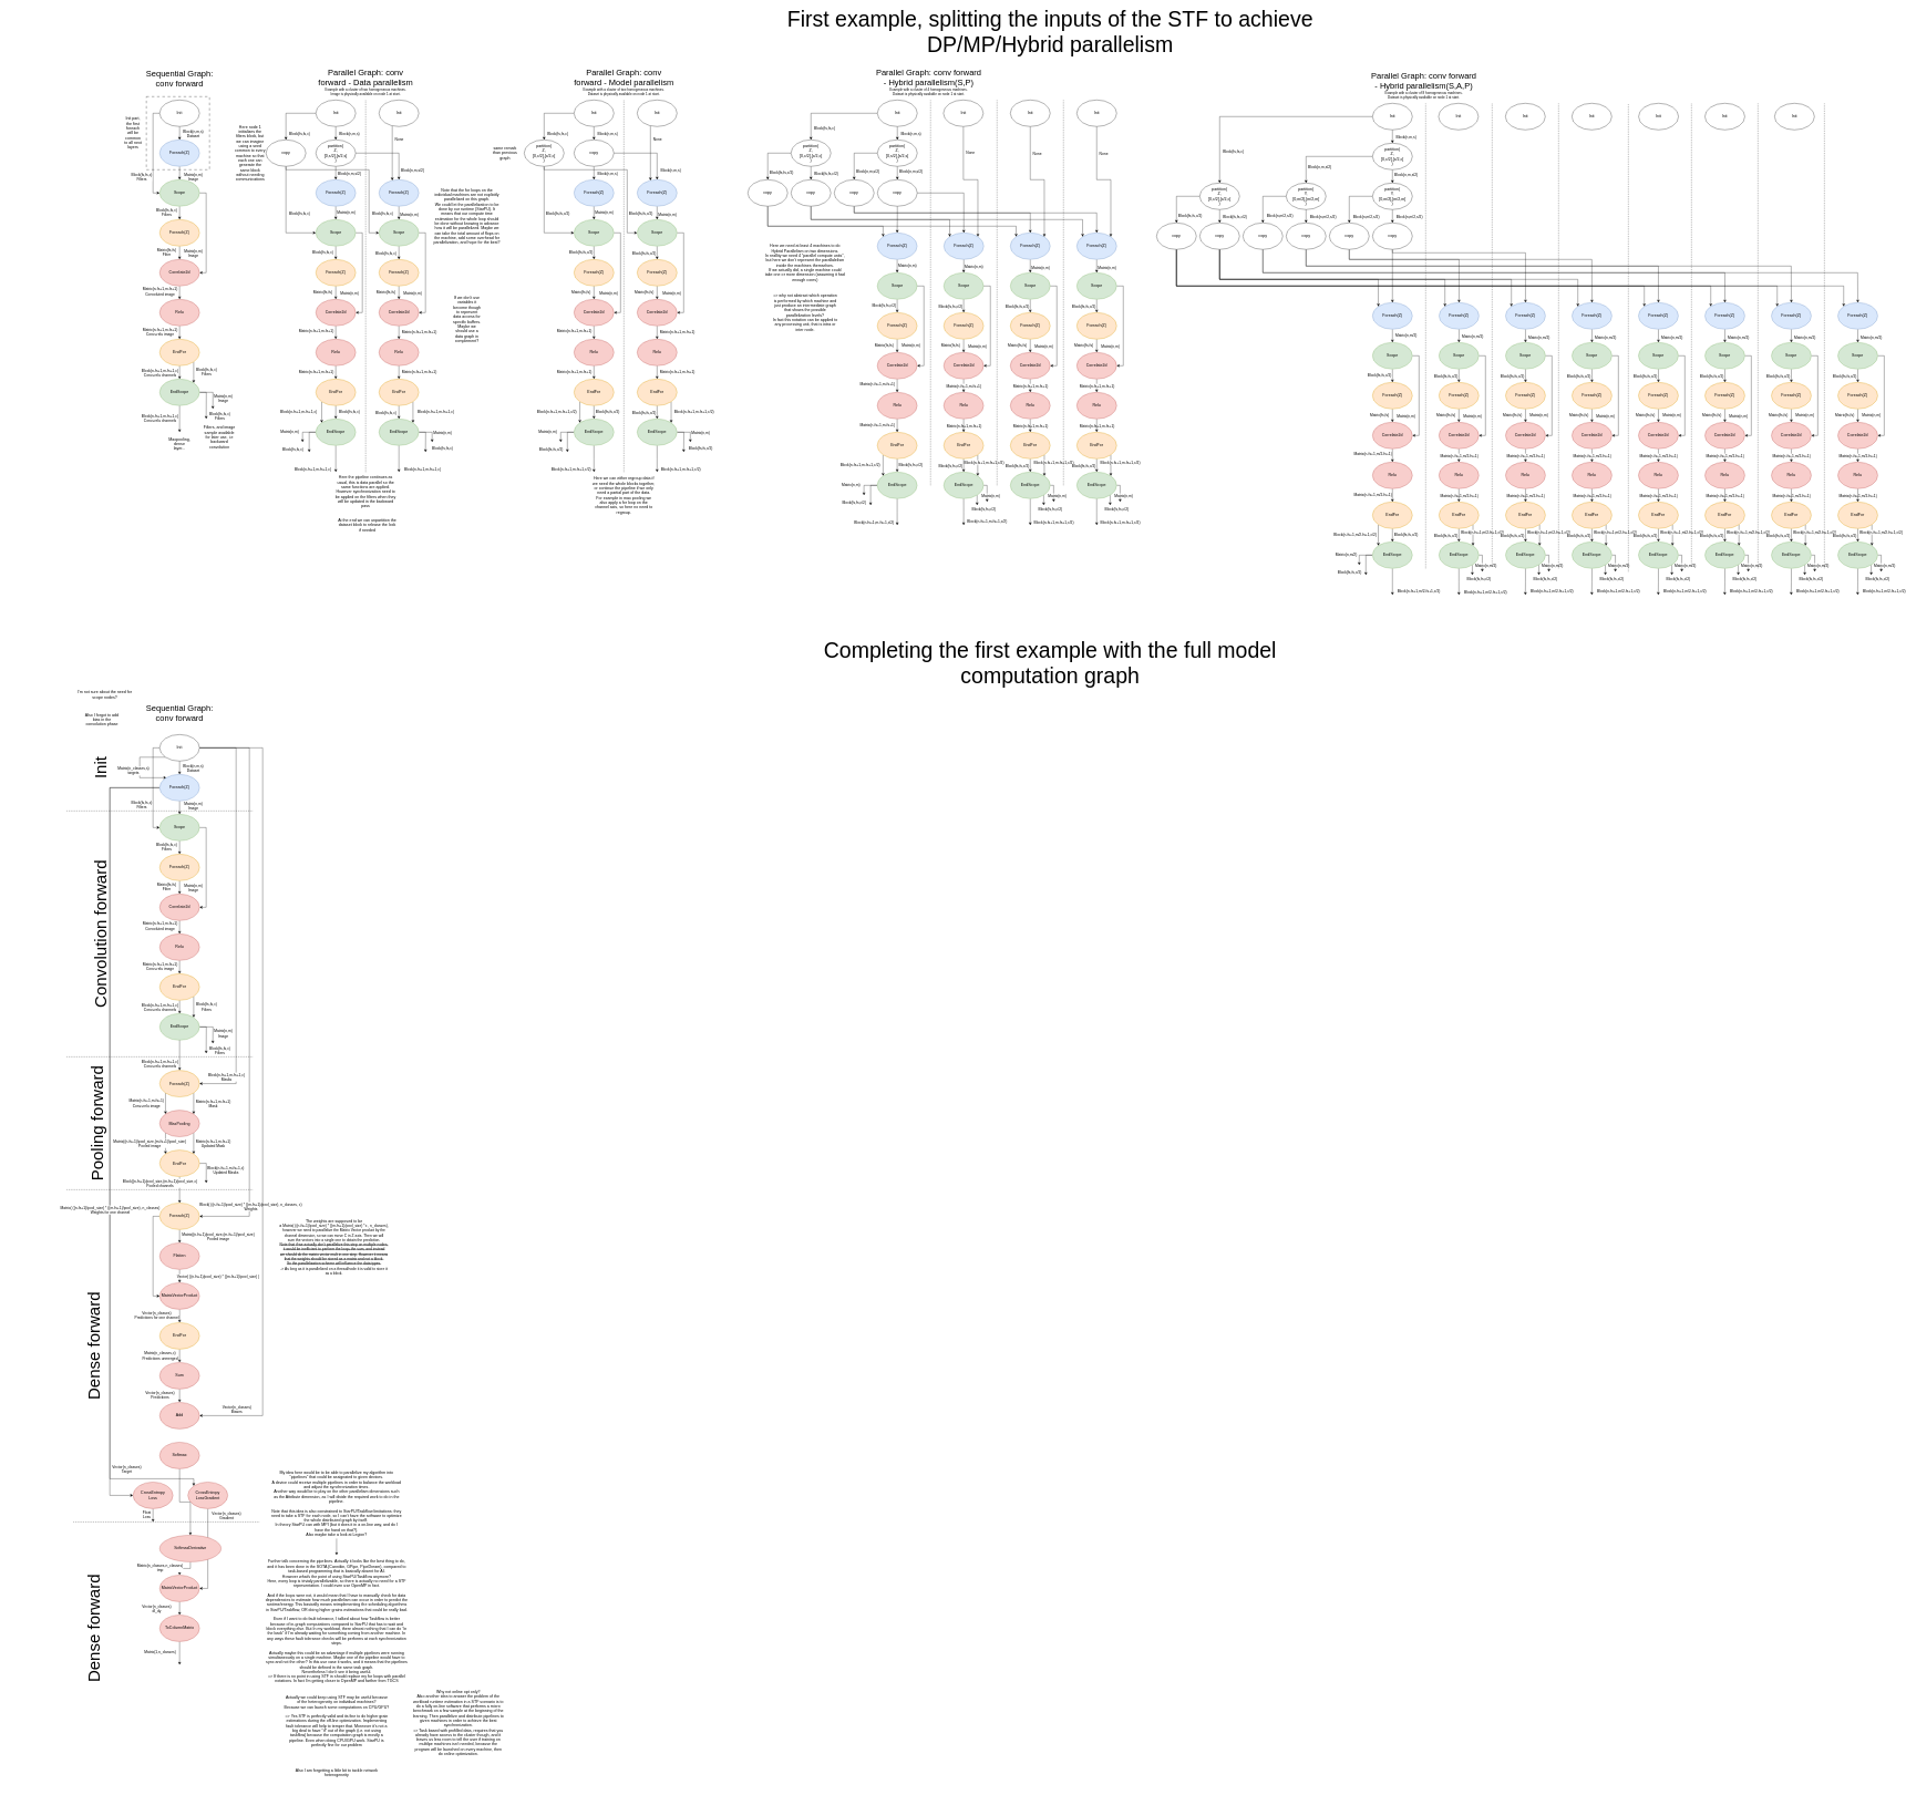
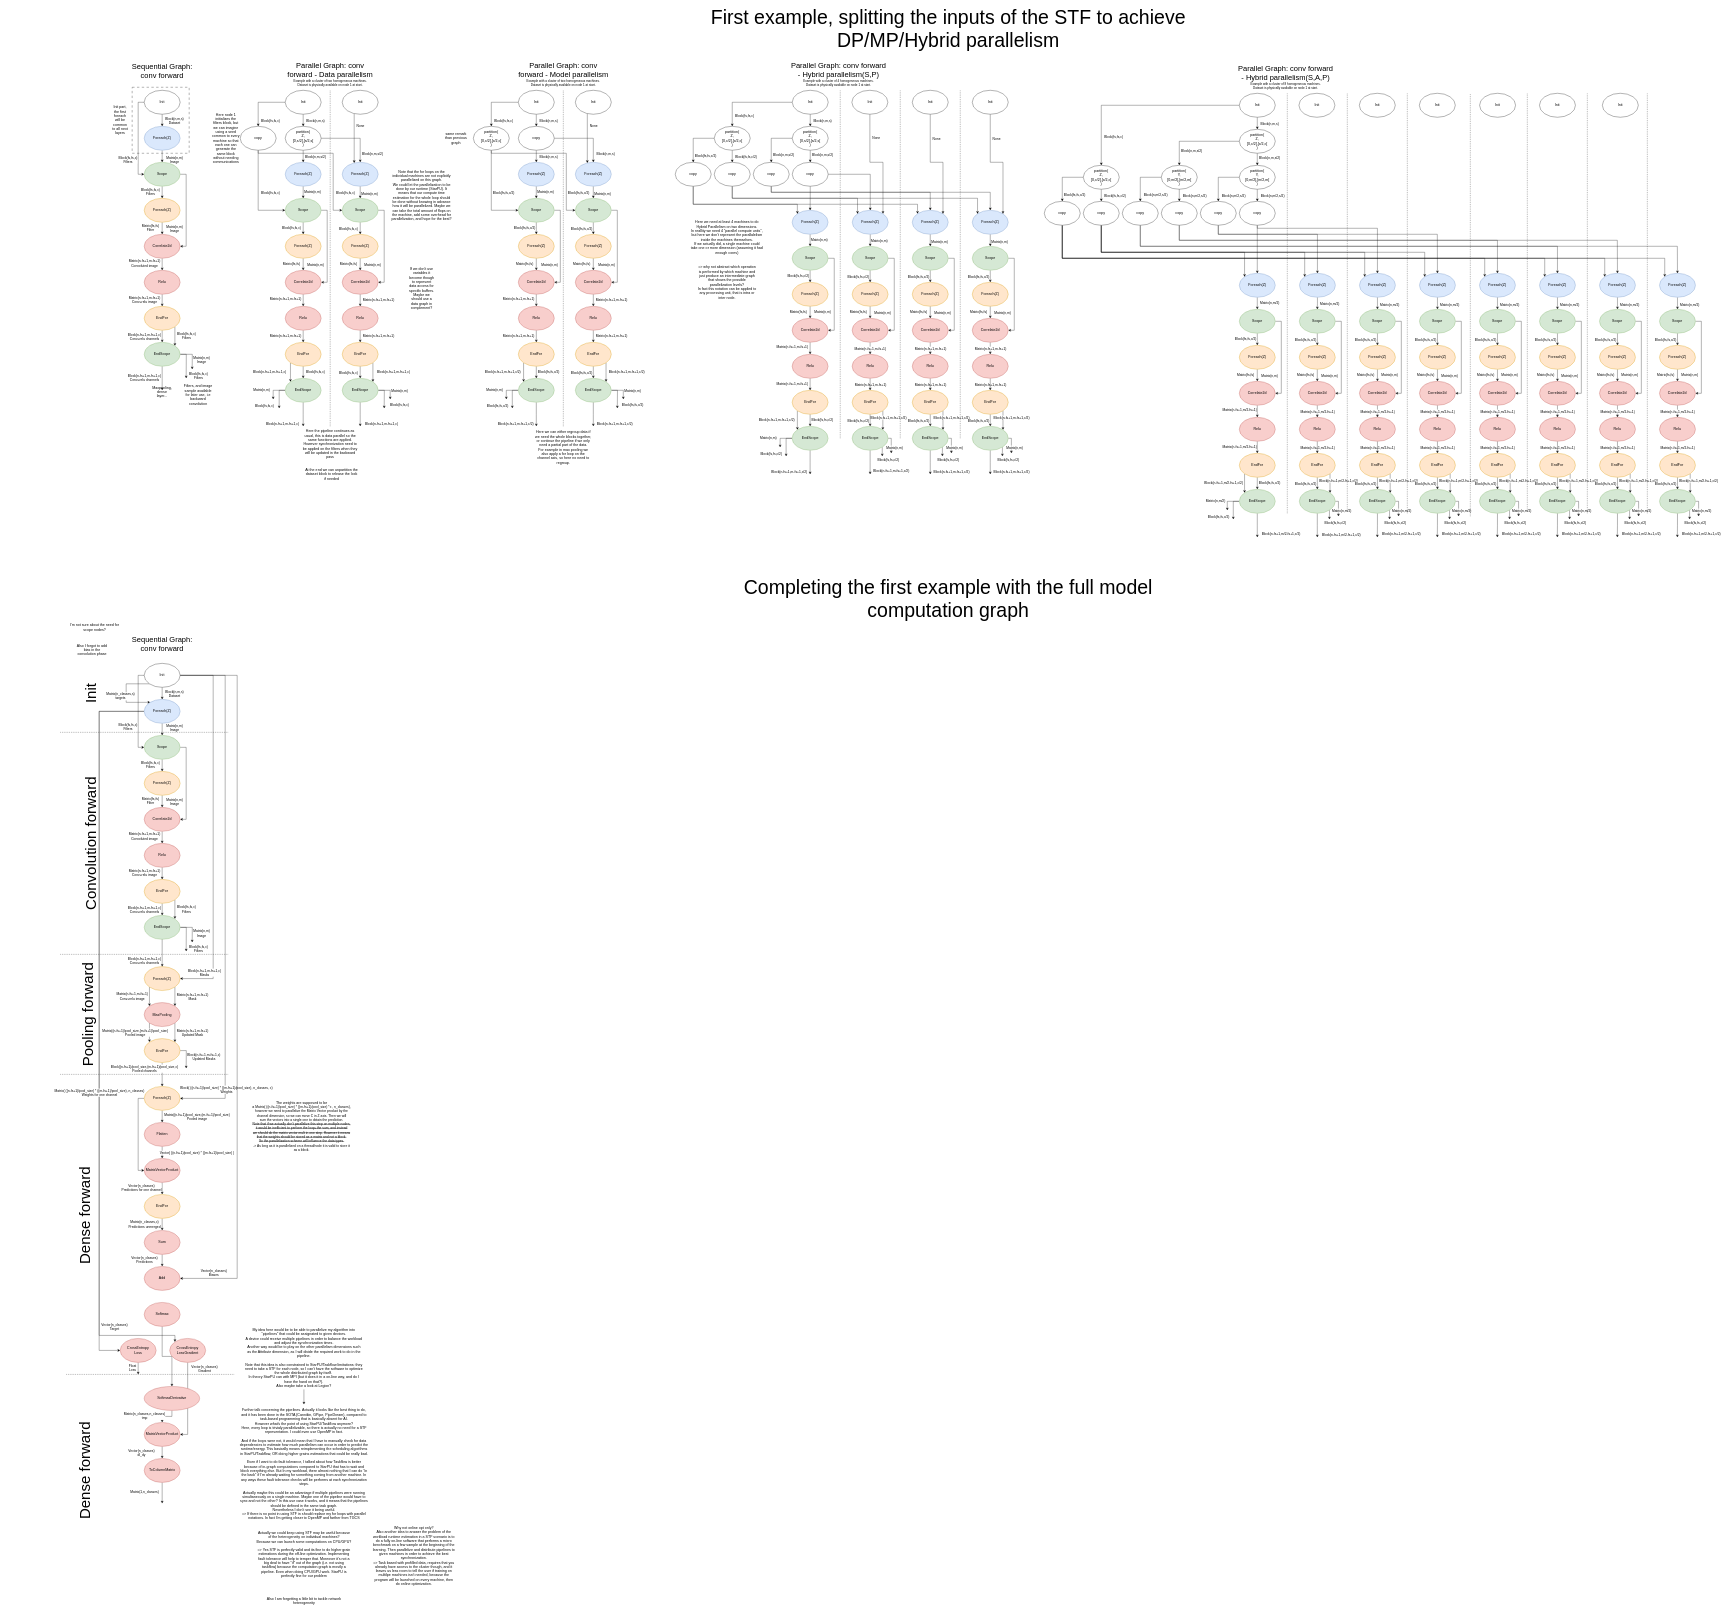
- <mxCell id="41" value="&lt;font style=&quot;font-size: 25px;&quot;&gt;Parallel Graph: conv forward - Data parallelism&lt;/font&gt;&lt;div&gt;&lt;font size=&quot;1&quot;&gt;Example with a cluster of two homogeneous machines.&lt;/font&gt;&lt;/div&gt;&lt;div&gt;&lt;font size=&quot;1&quot;&gt;Image is physically available on node 1 at start.&lt;/font&gt;&lt;/div&gt;" style="text;html=1;align=center;verticalAlign=middle;whiteSpace=wrap;rounded=0;" parent="1" vertex="1"><mxGeometry x="950" y="200" width="300" height="90" as="geometry" /></mxCell>
+ <mxCell id="41" value="&lt;font style=&quot;font-size: 25px;&quot;&gt;Parallel Graph: conv forward - Data parallelism&lt;/font&gt;&lt;div&gt;&lt;font size=&quot;1&quot;&gt;Example with a cluster of two homogeneous machines.&lt;/font&gt;&lt;/div&gt;&lt;div&gt;&lt;font size=&quot;1&quot;&gt;Dataset is physically available on node 1 at start.&lt;/font&gt;&lt;/div&gt;" style="text;html=1;align=center;verticalAlign=middle;whiteSpace=wrap;rounded=0;" parent="1" vertex="1"><mxGeometry x="950" y="200" width="300" height="90" as="geometry" /></mxCell>
- <mxCell id="37" value="Maxpooling, dense layer..." style="text;html=1;align=center;verticalAlign=middle;whiteSpace=wrap;rounded=0;" parent="1" vertex="1"><mxGeometry x="510" y="1320" width="60" height="30" as="geometry" /></mxCell>
+ <mxCell id="37" value="Maxpooling, dense layer..." style="text;html=1;align=center;verticalAlign=middle;whiteSpace=wrap;rounded=0;" parent="1" vertex="1"><mxGeometry x="510" y="1290" width="60" height="30" as="geometry" /></mxCell>
